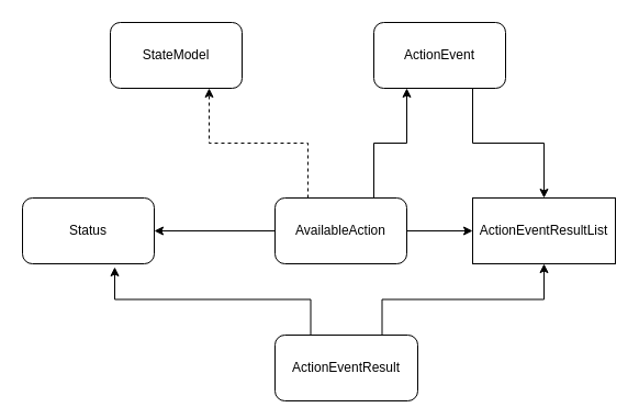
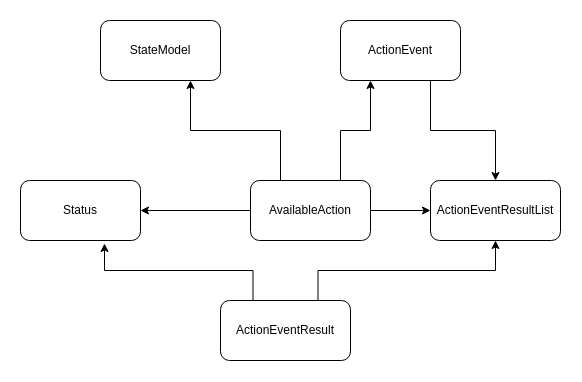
- <mxCell id="9" style="edgeStyle=orthogonalEdgeStyle;rounded=0;orthogonalLoop=1;jettySize=auto;html=1;exitX=0.25;exitY=0;exitDx=0;exitDy=0;entryX=0.75;entryY=1;entryDx=0;entryDy=0;dashed=1;" edge="1" parent="1" source="11" target="2"><mxGeometry relative="1" as="geometry" /></mxCell>
+ <mxCell id="9" style="edgeStyle=orthogonalEdgeStyle;rounded=0;orthogonalLoop=1;jettySize=auto;html=1;exitX=0.25;exitY=0;exitDx=0;exitDy=0;entryX=0.75;entryY=1;entryDx=0;entryDy=0;" edge="1" parent="1" source="11" target="2"><mxGeometry relative="1" as="geometry" /></mxCell>
- <mxCell id="6" value="ActionEventResultList" style="whiteSpace=wrap;html=1;rounded=0;" parent="1" vertex="1"><mxGeometry x="430" y="180" width="130" height="60" as="geometry" /></mxCell>
+ <mxCell id="6" value="ActionEventResultList" style="rounded=1;whiteSpace=wrap;html=1;" parent="1" vertex="1"><mxGeometry x="430" y="180" width="130" height="60" as="geometry" /></mxCell>
- <mxCell id="14" value="ActionEventResult" style="rounded=1;whiteSpace=wrap;html=1;" parent="1" vertex="1"><mxGeometry x="250" y="305" width="130" height="60" as="geometry" /></mxCell>
+ <mxCell id="14" value="ActionEventResult" style="rounded=1;whiteSpace=wrap;html=1;" parent="1" vertex="1"><mxGeometry x="220" y="300" width="130" height="60" as="geometry" /></mxCell>
